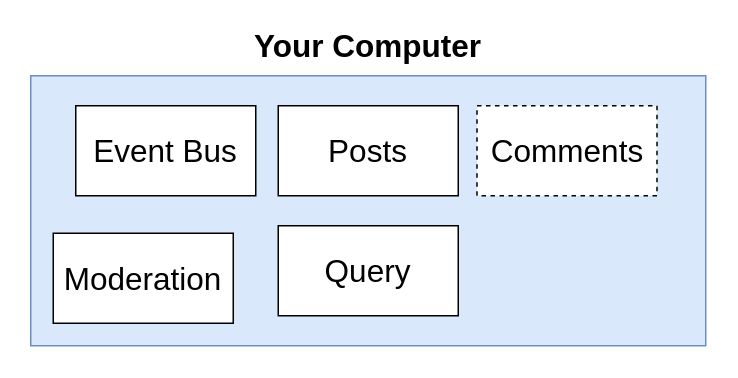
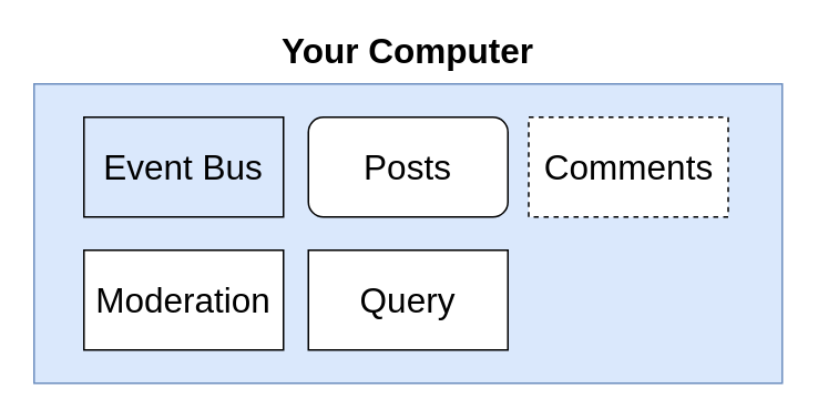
- <mxCell id="4" value="Event Bus" style="rounded=0;whiteSpace=wrap;html=1;fontSize=21;" vertex="1" parent="1"><mxGeometry x="50" y="70" width="120" height="60" as="geometry" /></mxCell>
+ <mxCell id="4" value="Event Bus" style="rounded=0;whiteSpace=wrap;html=1;fontSize=21;fillColor=#dae8fc;" vertex="1" parent="1"><mxGeometry x="50" y="70" width="120" height="60" as="geometry" /></mxCell>
- <mxCell id="5" value="Posts" style="rounded=0;whiteSpace=wrap;html=1;fontSize=21;" vertex="1" parent="1"><mxGeometry x="185" y="70" width="120" height="60" as="geometry" /></mxCell>
+ <mxCell id="5" value="Posts" style="whiteSpace=wrap;html=1;fontSize=21;rounded=1;" vertex="1" parent="1"><mxGeometry x="185" y="70" width="120" height="60" as="geometry" /></mxCell>
- <mxCell id="7" value="Moderation" style="rounded=0;whiteSpace=wrap;html=1;fontSize=21;" vertex="1" parent="1"><mxGeometry x="35" y="155" width="120" height="60" as="geometry" /></mxCell>
+ <mxCell id="7" value="Moderation" style="rounded=0;whiteSpace=wrap;html=1;fontSize=21;" vertex="1" parent="1"><mxGeometry x="50" y="150" width="120" height="60" as="geometry" /></mxCell>
